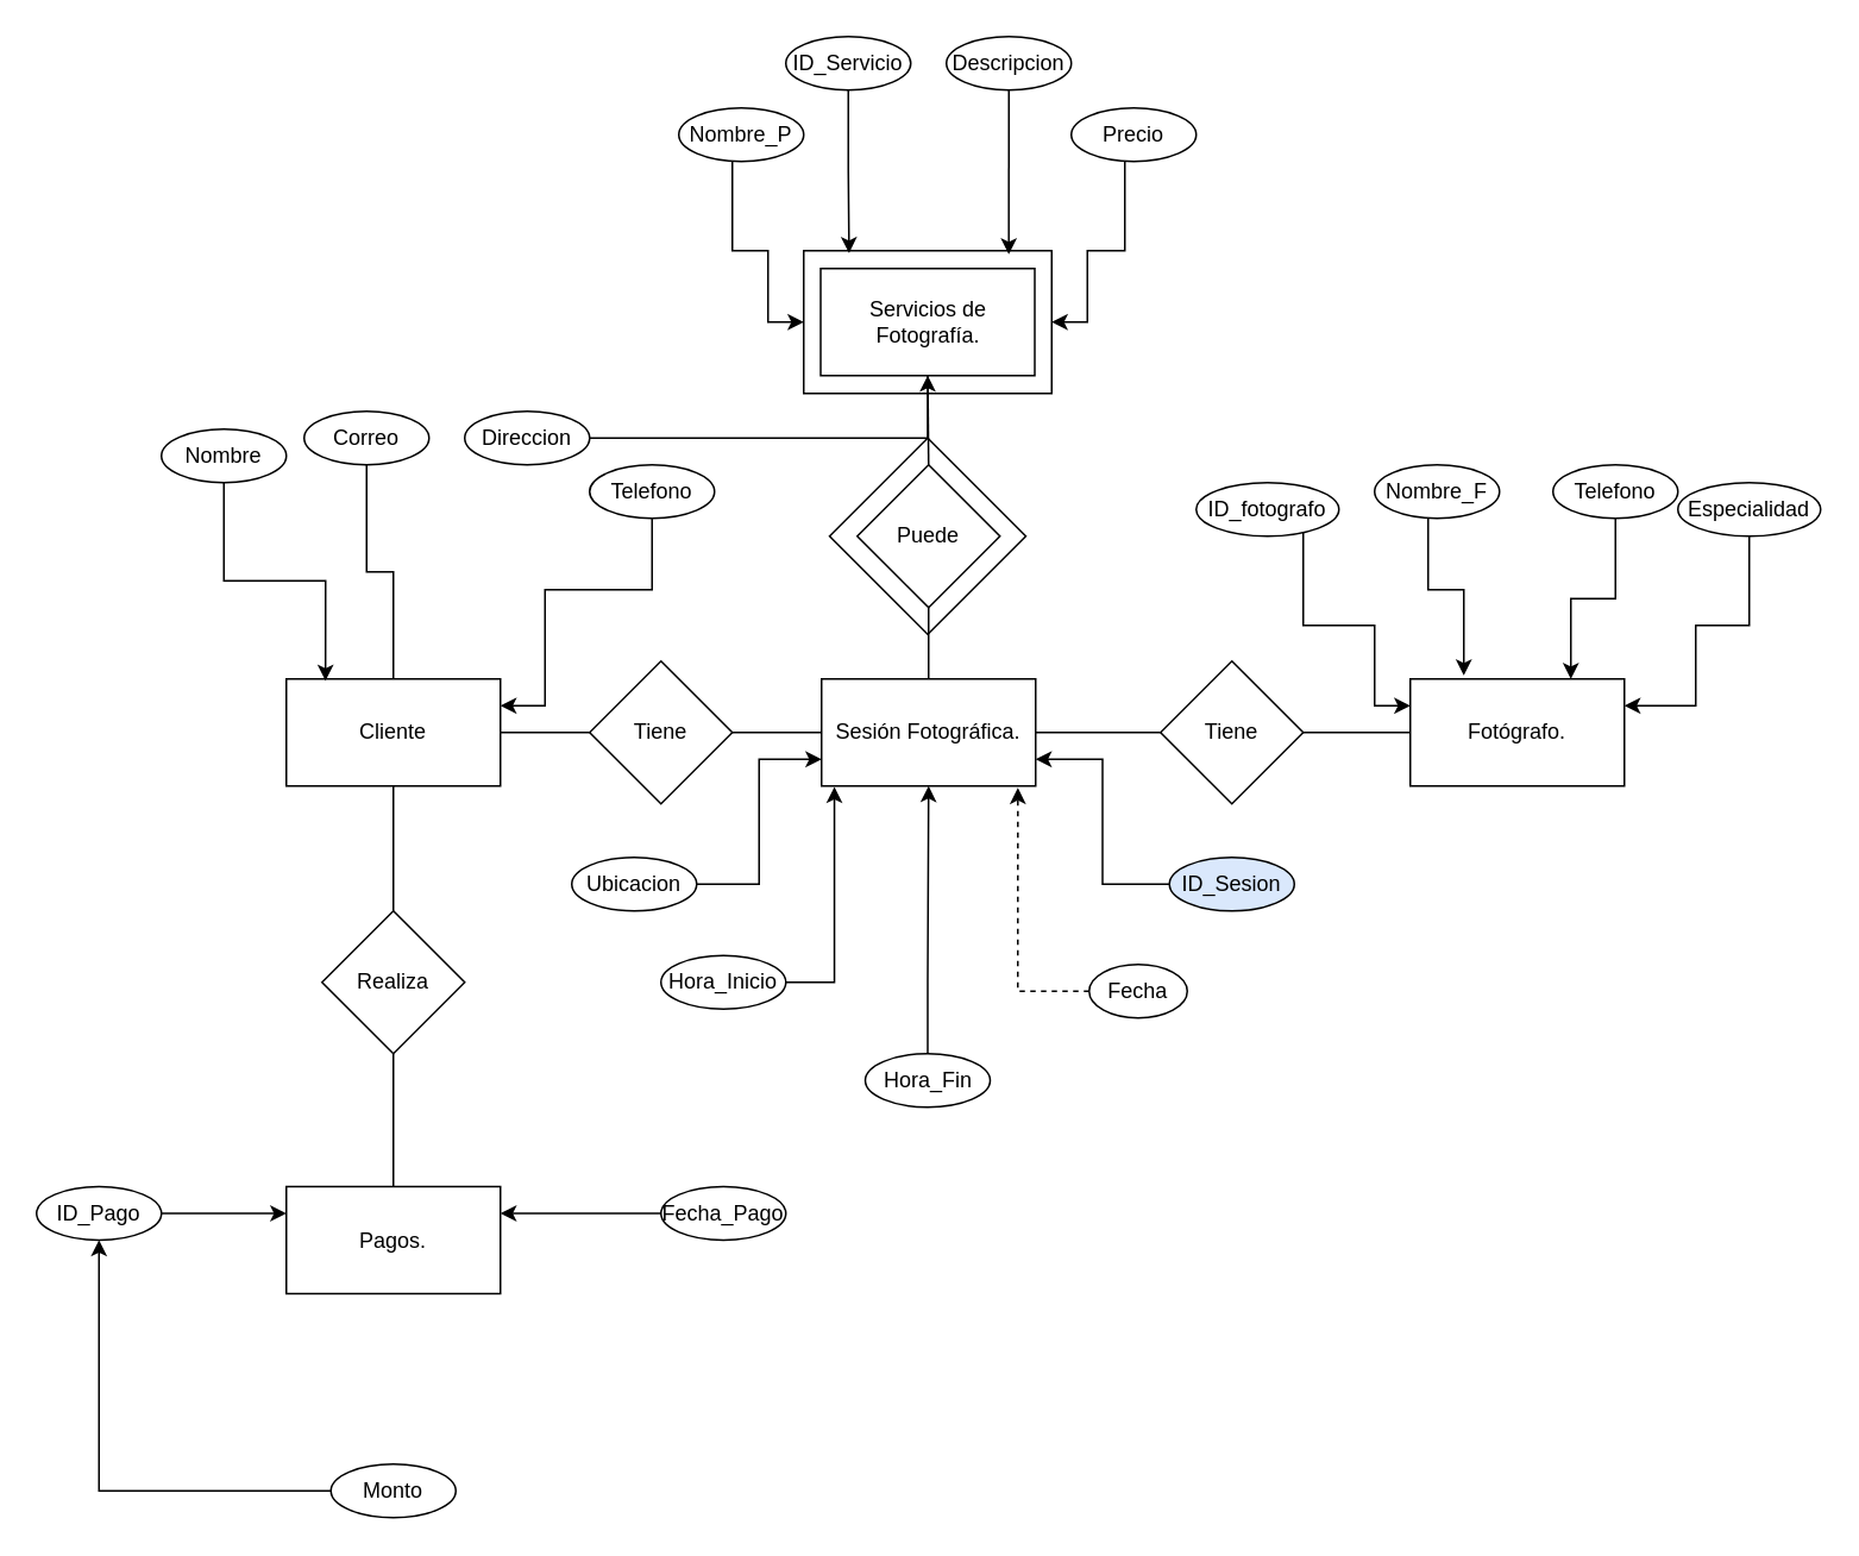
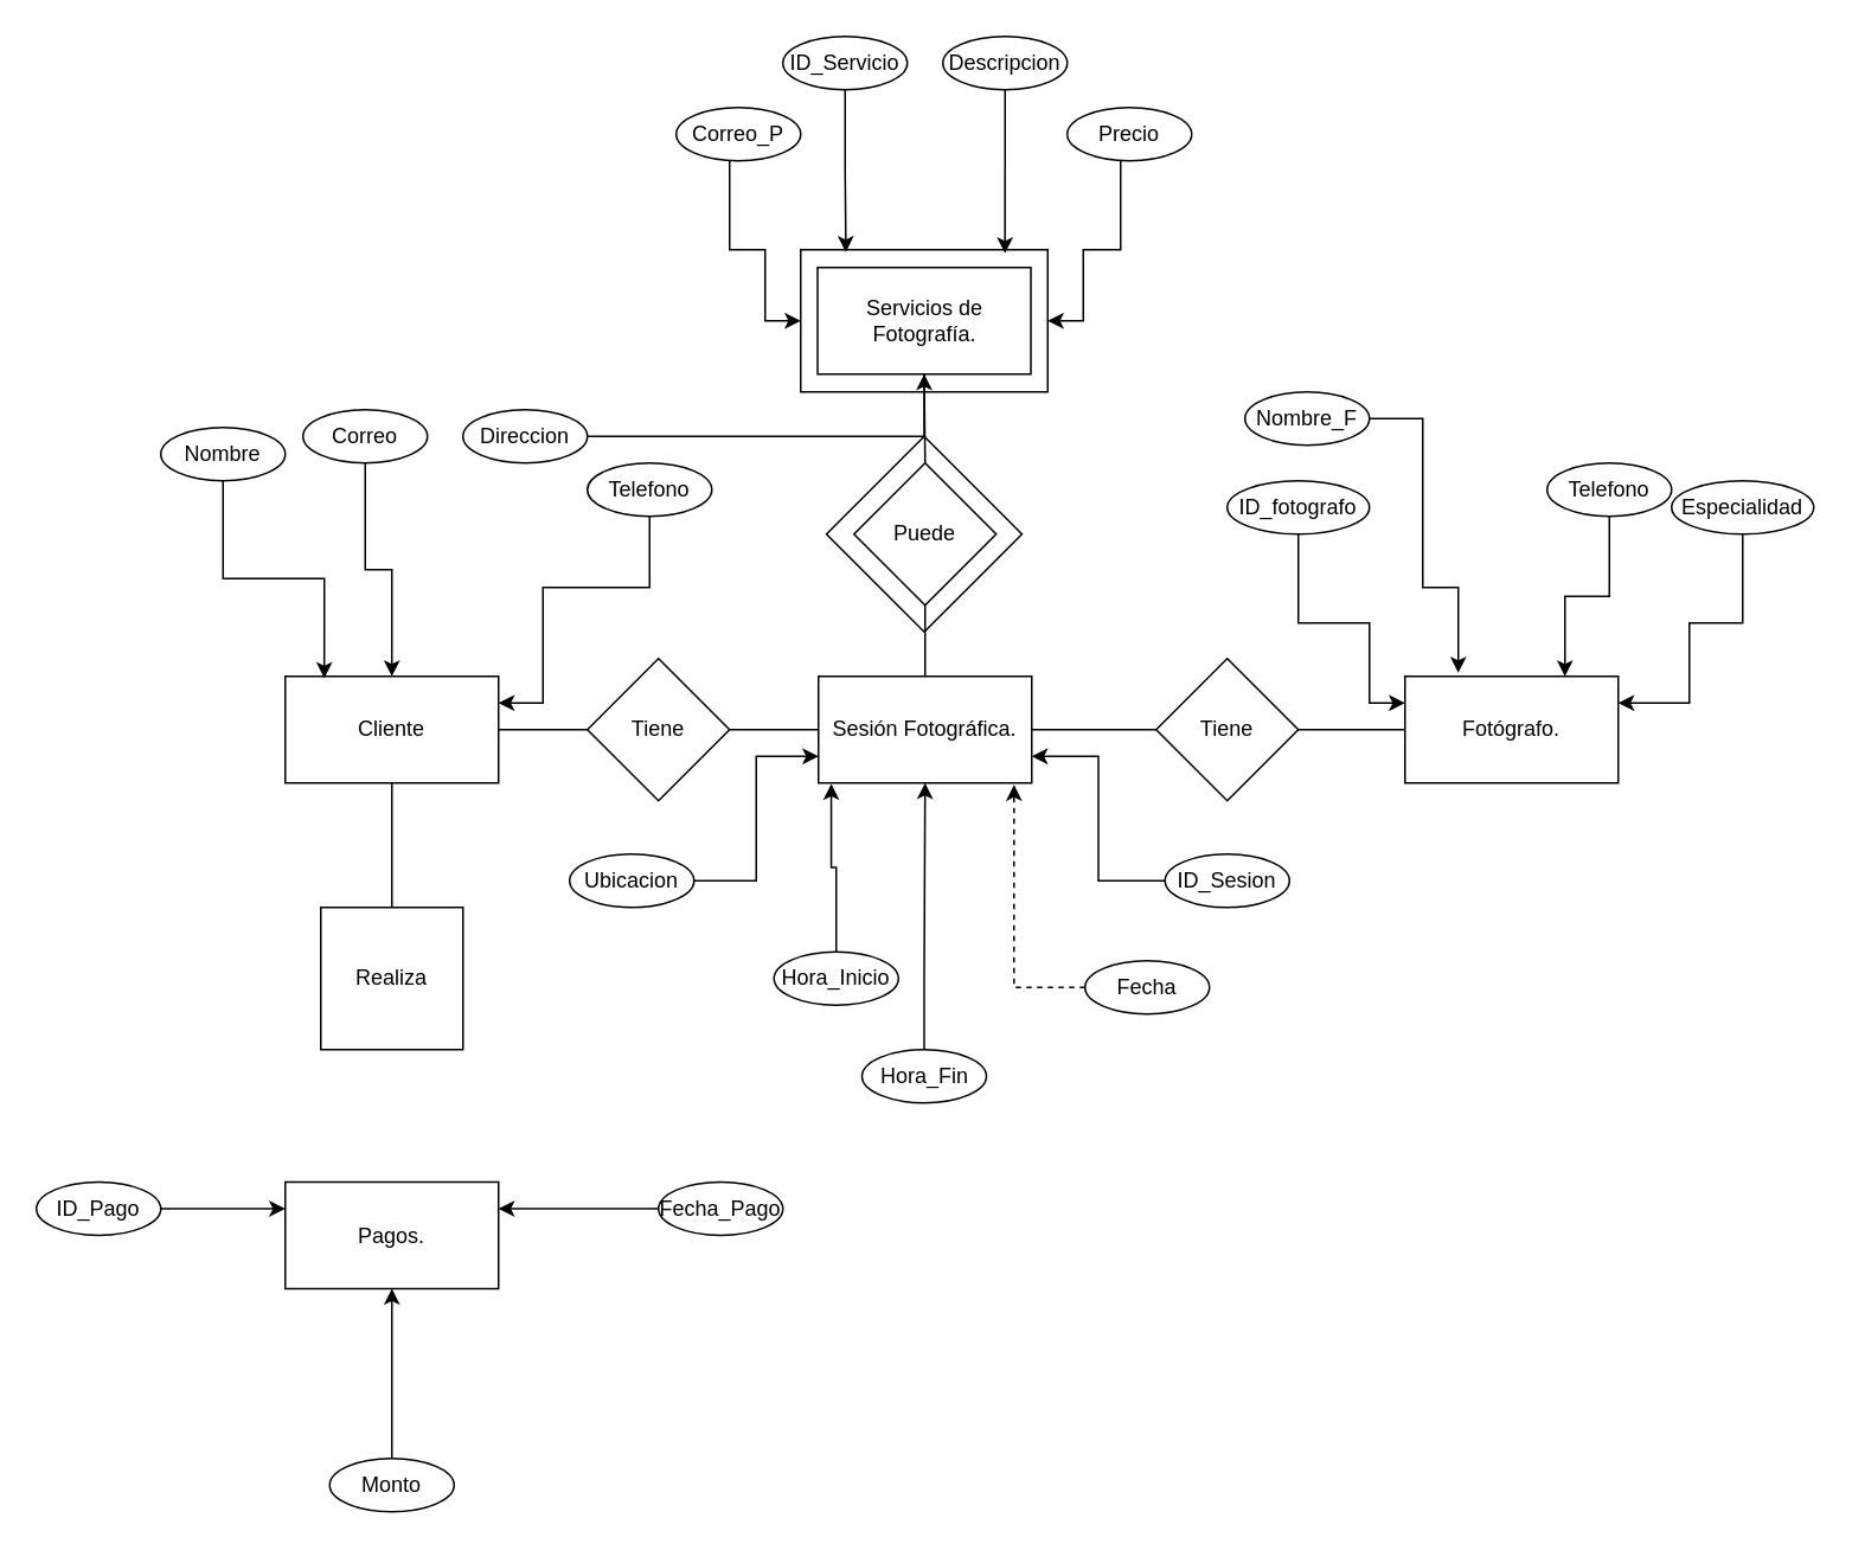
- <mxCell id="49" value="Nombre_P" style="ellipse;whiteSpace=wrap;html=1;" vertex="1" parent="1"><mxGeometry x="380" y="60" width="70" height="30" as="geometry" /></mxCell>
+ <mxCell id="49" value="Correo_P" style="ellipse;whiteSpace=wrap;html=1;" vertex="1" parent="1"><mxGeometry x="380" y="60" width="70" height="30" as="geometry" /></mxCell>
- <mxCell id="26" value="Nombre_F" style="ellipse;whiteSpace=wrap;html=1;" vertex="1" parent="1"><mxGeometry x="770" y="260" width="70" height="30" as="geometry" /></mxCell>
+ <mxCell id="26" value="Nombre_F" style="ellipse;whiteSpace=wrap;html=1;" vertex="1" parent="1"><mxGeometry x="700" y="220" width="70" height="30" as="geometry" /></mxCell>
- <mxCell id="28" value="ID_fotografo" style="ellipse;whiteSpace=wrap;html=1;" vertex="1" parent="1"><mxGeometry x="670" y="270" width="80" height="30" as="geometry" /></mxCell>
+ <mxCell id="28" value="ID_fotografo" style="ellipse;whiteSpace=wrap;html=1;" vertex="1" parent="1"><mxGeometry x="690" y="270" width="80" height="30" as="geometry" /></mxCell>
- <mxCell id="33" style="edgeStyle=orthogonalEdgeStyle;rounded=0;orthogonalLoop=1;jettySize=auto;html=1;endArrow=none;" edge="1" parent="1" source="34" target="8"><mxGeometry relative="1" as="geometry" /></mxCell>
+ <mxCell id="33" style="edgeStyle=orthogonalEdgeStyle;rounded=0;orthogonalLoop=1;jettySize=auto;html=1;" edge="1" parent="1" source="34" target="8"><mxGeometry relative="1" as="geometry" /></mxCell>
- <mxCell id="57" value="ID_Sesion" style="ellipse;whiteSpace=wrap;html=1;fillColor=#dae8fc;" vertex="1" parent="1"><mxGeometry x="655" y="480" width="70" height="30" as="geometry" /></mxCell>
+ <mxCell id="57" value="ID_Sesion" style="ellipse;whiteSpace=wrap;html=1;" vertex="1" parent="1"><mxGeometry x="655" y="480" width="70" height="30" as="geometry" /></mxCell>
- <mxCell id="10" value="Realiza" style="rhombus;whiteSpace=wrap;html=1;" vertex="1" parent="1"><mxGeometry x="180" y="510" width="80" height="80" as="geometry" /></mxCell>
+ <mxCell id="10" value="Realiza" style="whiteSpace=wrap;html=1;rounded=0;" vertex="1" parent="1"><mxGeometry x="180" y="510" width="80" height="80" as="geometry" /></mxCell>
- <mxCell id="55" value="Hora_Inicio" style="ellipse;whiteSpace=wrap;html=1;" vertex="1" parent="1"><mxGeometry x="370" y="535" width="70" height="30" as="geometry" /></mxCell>
+ <mxCell id="55" value="Hora_Inicio" style="ellipse;whiteSpace=wrap;html=1;" vertex="1" parent="1"><mxGeometry x="435" y="535" width="70" height="30" as="geometry" /></mxCell>
- <mxCell id="59" value="Fecha" style="ellipse;whiteSpace=wrap;html=1;" vertex="1" parent="1"><mxGeometry x="610" y="540" width="55" height="30" as="geometry" /></mxCell>
+ <mxCell id="59" value="Fecha" style="ellipse;whiteSpace=wrap;html=1;" vertex="1" parent="1"><mxGeometry x="610" y="540" width="70" height="30" as="geometry" /></mxCell>
- <mxCell id="20" value="" style="endArrow=none;html=1;rounded=0;entryX=0.5;entryY=1;entryDx=0;entryDy=0;exitX=0.5;exitY=0;exitDx=0;exitDy=0;" edge="1" parent="1" source="11" target="10"><mxGeometry width="50" height="50" relative="1" as="geometry"><mxPoint x="200" y="630" as="sourcePoint" /><mxPoint x="250" y="580" as="targetPoint" /></mxGeometry></mxCell>
- <mxCell id="41" style="edgeStyle=orthogonalEdgeStyle;rounded=0;orthogonalLoop=1;jettySize=auto;html=1;" edge="1" parent="1" source="42" target="38"><mxGeometry relative="1" as="geometry" /></mxCell>
+ <mxCell id="41" style="edgeStyle=orthogonalEdgeStyle;rounded=0;orthogonalLoop=1;jettySize=auto;html=1;entryX=0.5;entryY=1;entryDx=0;entryDy=0;" edge="1" parent="1" source="42" target="11"><mxGeometry relative="1" as="geometry" /></mxCell>
